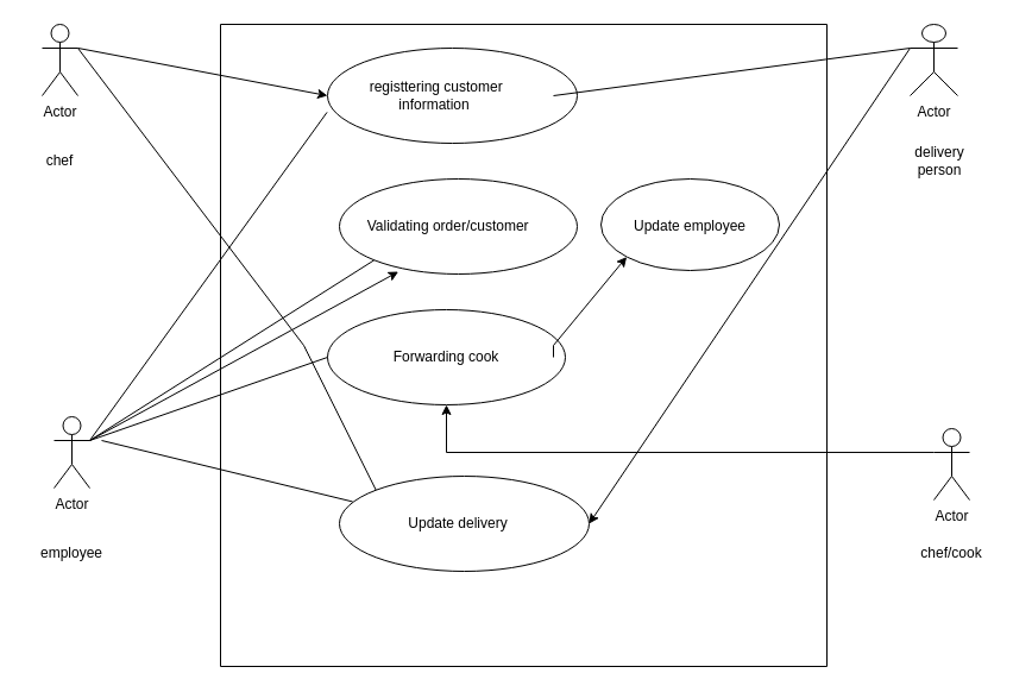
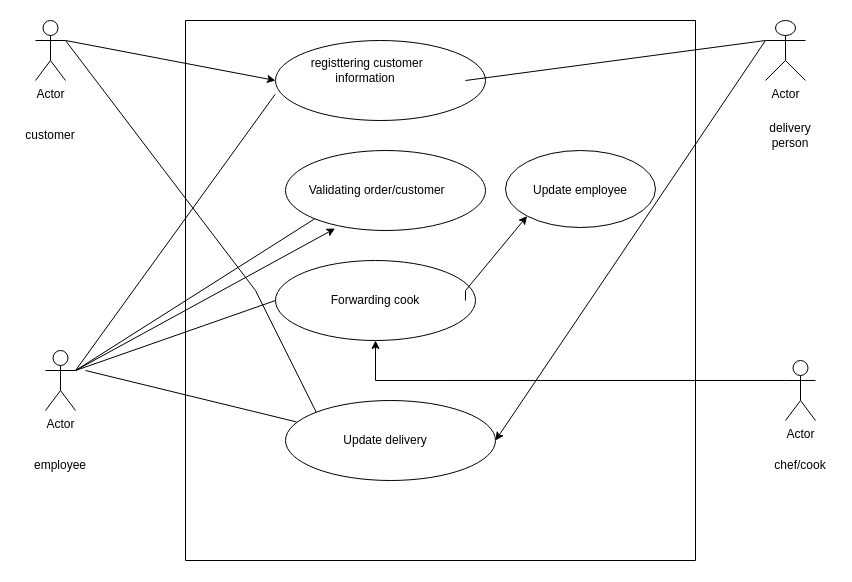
- <mxCell id="8" value="&amp;nbsp;registtering customer information" style="text;html=1;strokeColor=none;fillColor=none;align=center;verticalAlign=middle;whiteSpace=wrap;rounded=0;" parent="2" vertex="1"><mxGeometry x="100" y="45" width="160" height="30" as="geometry" /></mxCell>
+ <mxCell id="8" value="&amp;nbsp;registtering customer information" style="text;html=1;strokeColor=none;fillColor=none;align=center;verticalAlign=middle;whiteSpace=wrap;rounded=0;" parent="2" vertex="1"><mxGeometry x="100" y="35" width="160" height="30" as="geometry" /></mxCell>
- <mxCell id="21" value="chef" style="text;html=1;strokeColor=none;fillColor=none;align=center;verticalAlign=middle;whiteSpace=wrap;rounded=0;" parent="1" vertex="1"><mxGeometry x="20" y="120" width="60" height="30" as="geometry" /></mxCell>
+ <mxCell id="21" value="customer" style="text;html=1;strokeColor=none;fillColor=none;align=center;verticalAlign=middle;whiteSpace=wrap;rounded=0;" parent="1" vertex="1"><mxGeometry x="20" y="120" width="60" height="30" as="geometry" /></mxCell>
